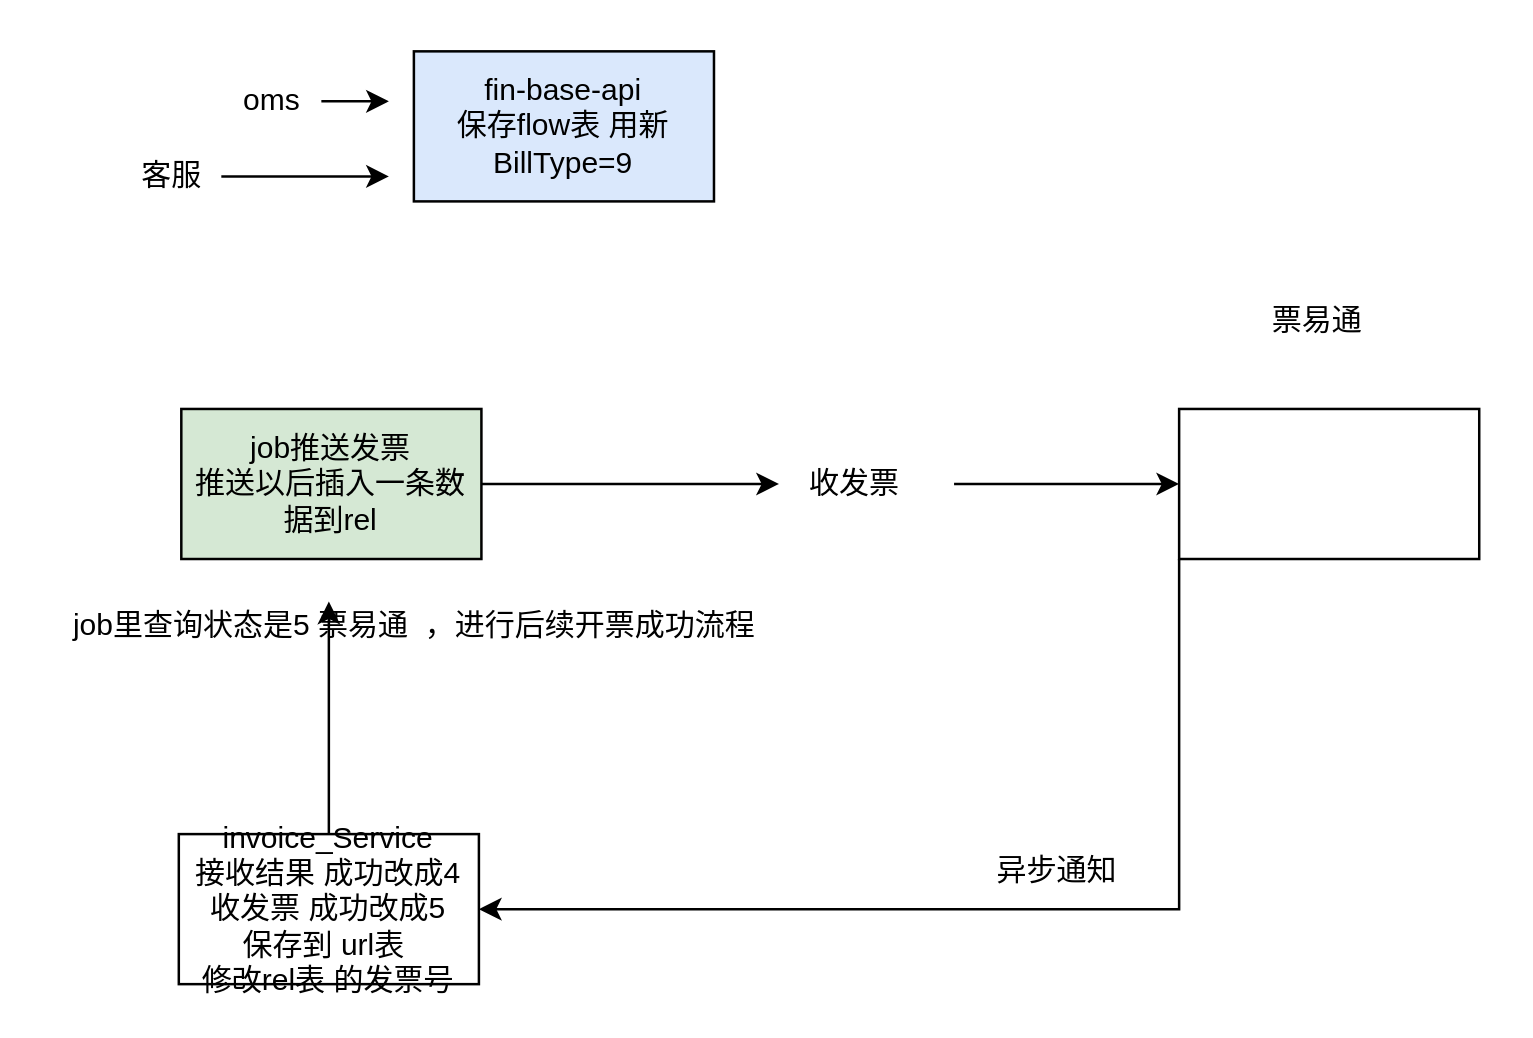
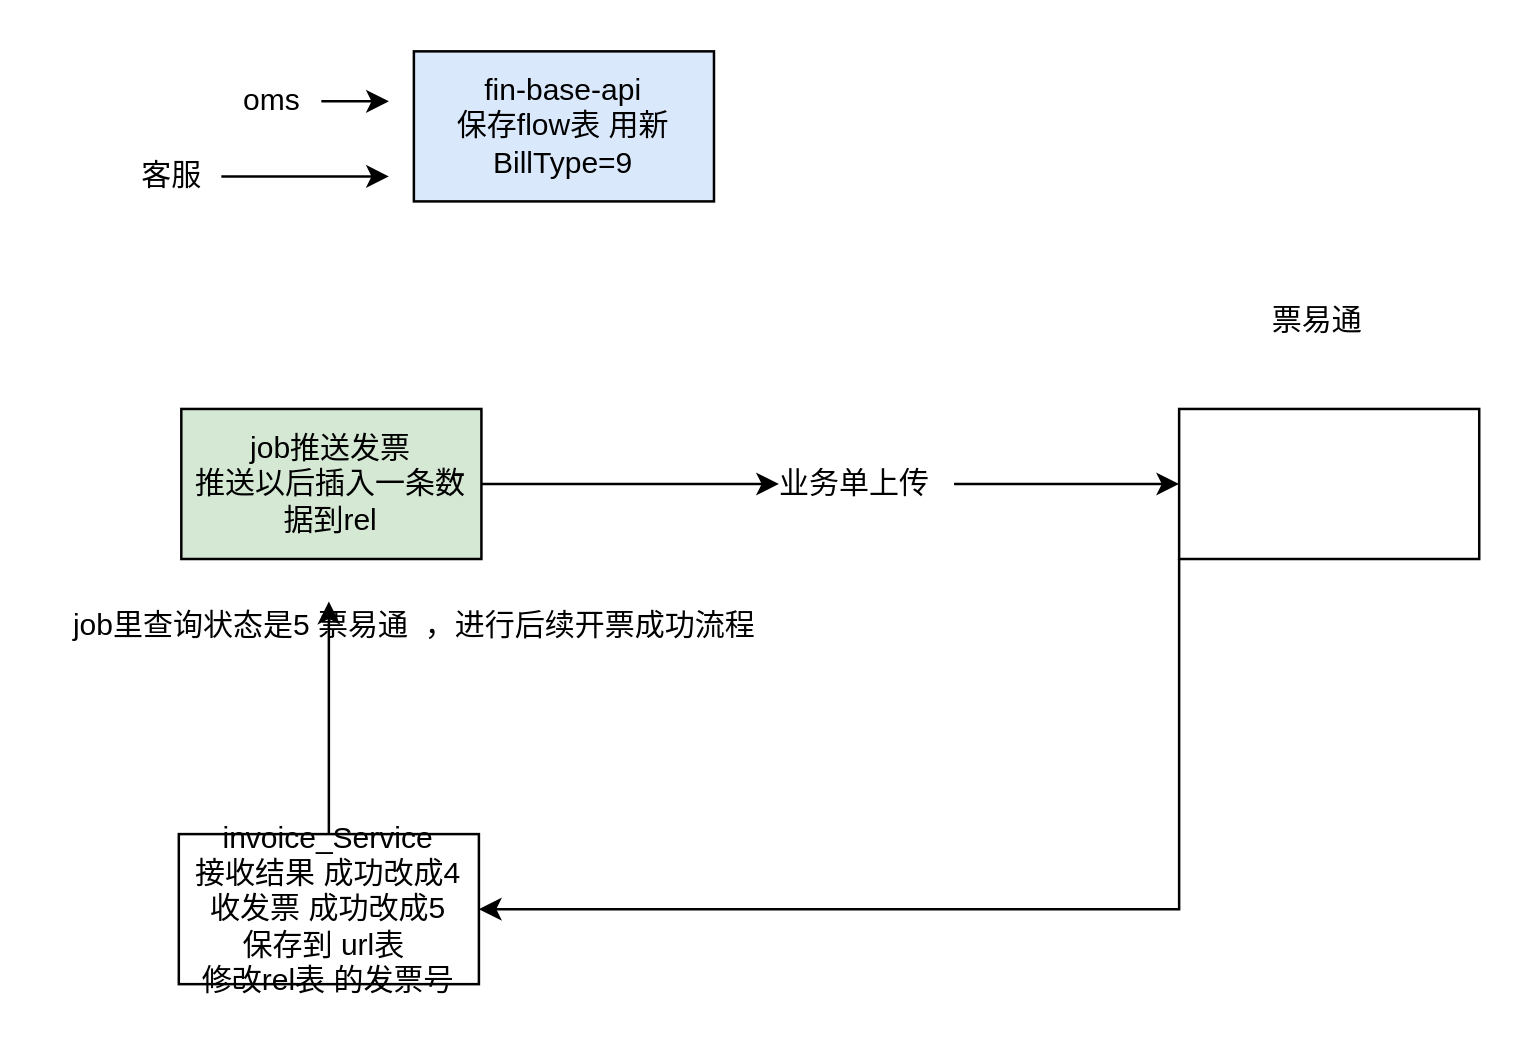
- <mxCell id="7" value="收发票" style="text;html=1;align=center;verticalAlign=middle;resizable=0;points=[];autosize=1;" parent="1" vertex="1"><mxGeometry x="301" y="183" width="80" height="20" as="geometry" /></mxCell>
+ <mxCell id="7" value="业务单上传" style="text;html=1;align=center;verticalAlign=middle;resizable=0;points=[];autosize=1;" parent="1" vertex="1"><mxGeometry x="301" y="183" width="80" height="20" as="geometry" /></mxCell>
- <mxCell id="11" value="异步通知" style="text;html=1;align=center;verticalAlign=middle;resizable=0;points=[];autosize=1;" parent="1" vertex="1"><mxGeometry x="392" y="338" width="60" height="20" as="geometry" /></mxCell>
